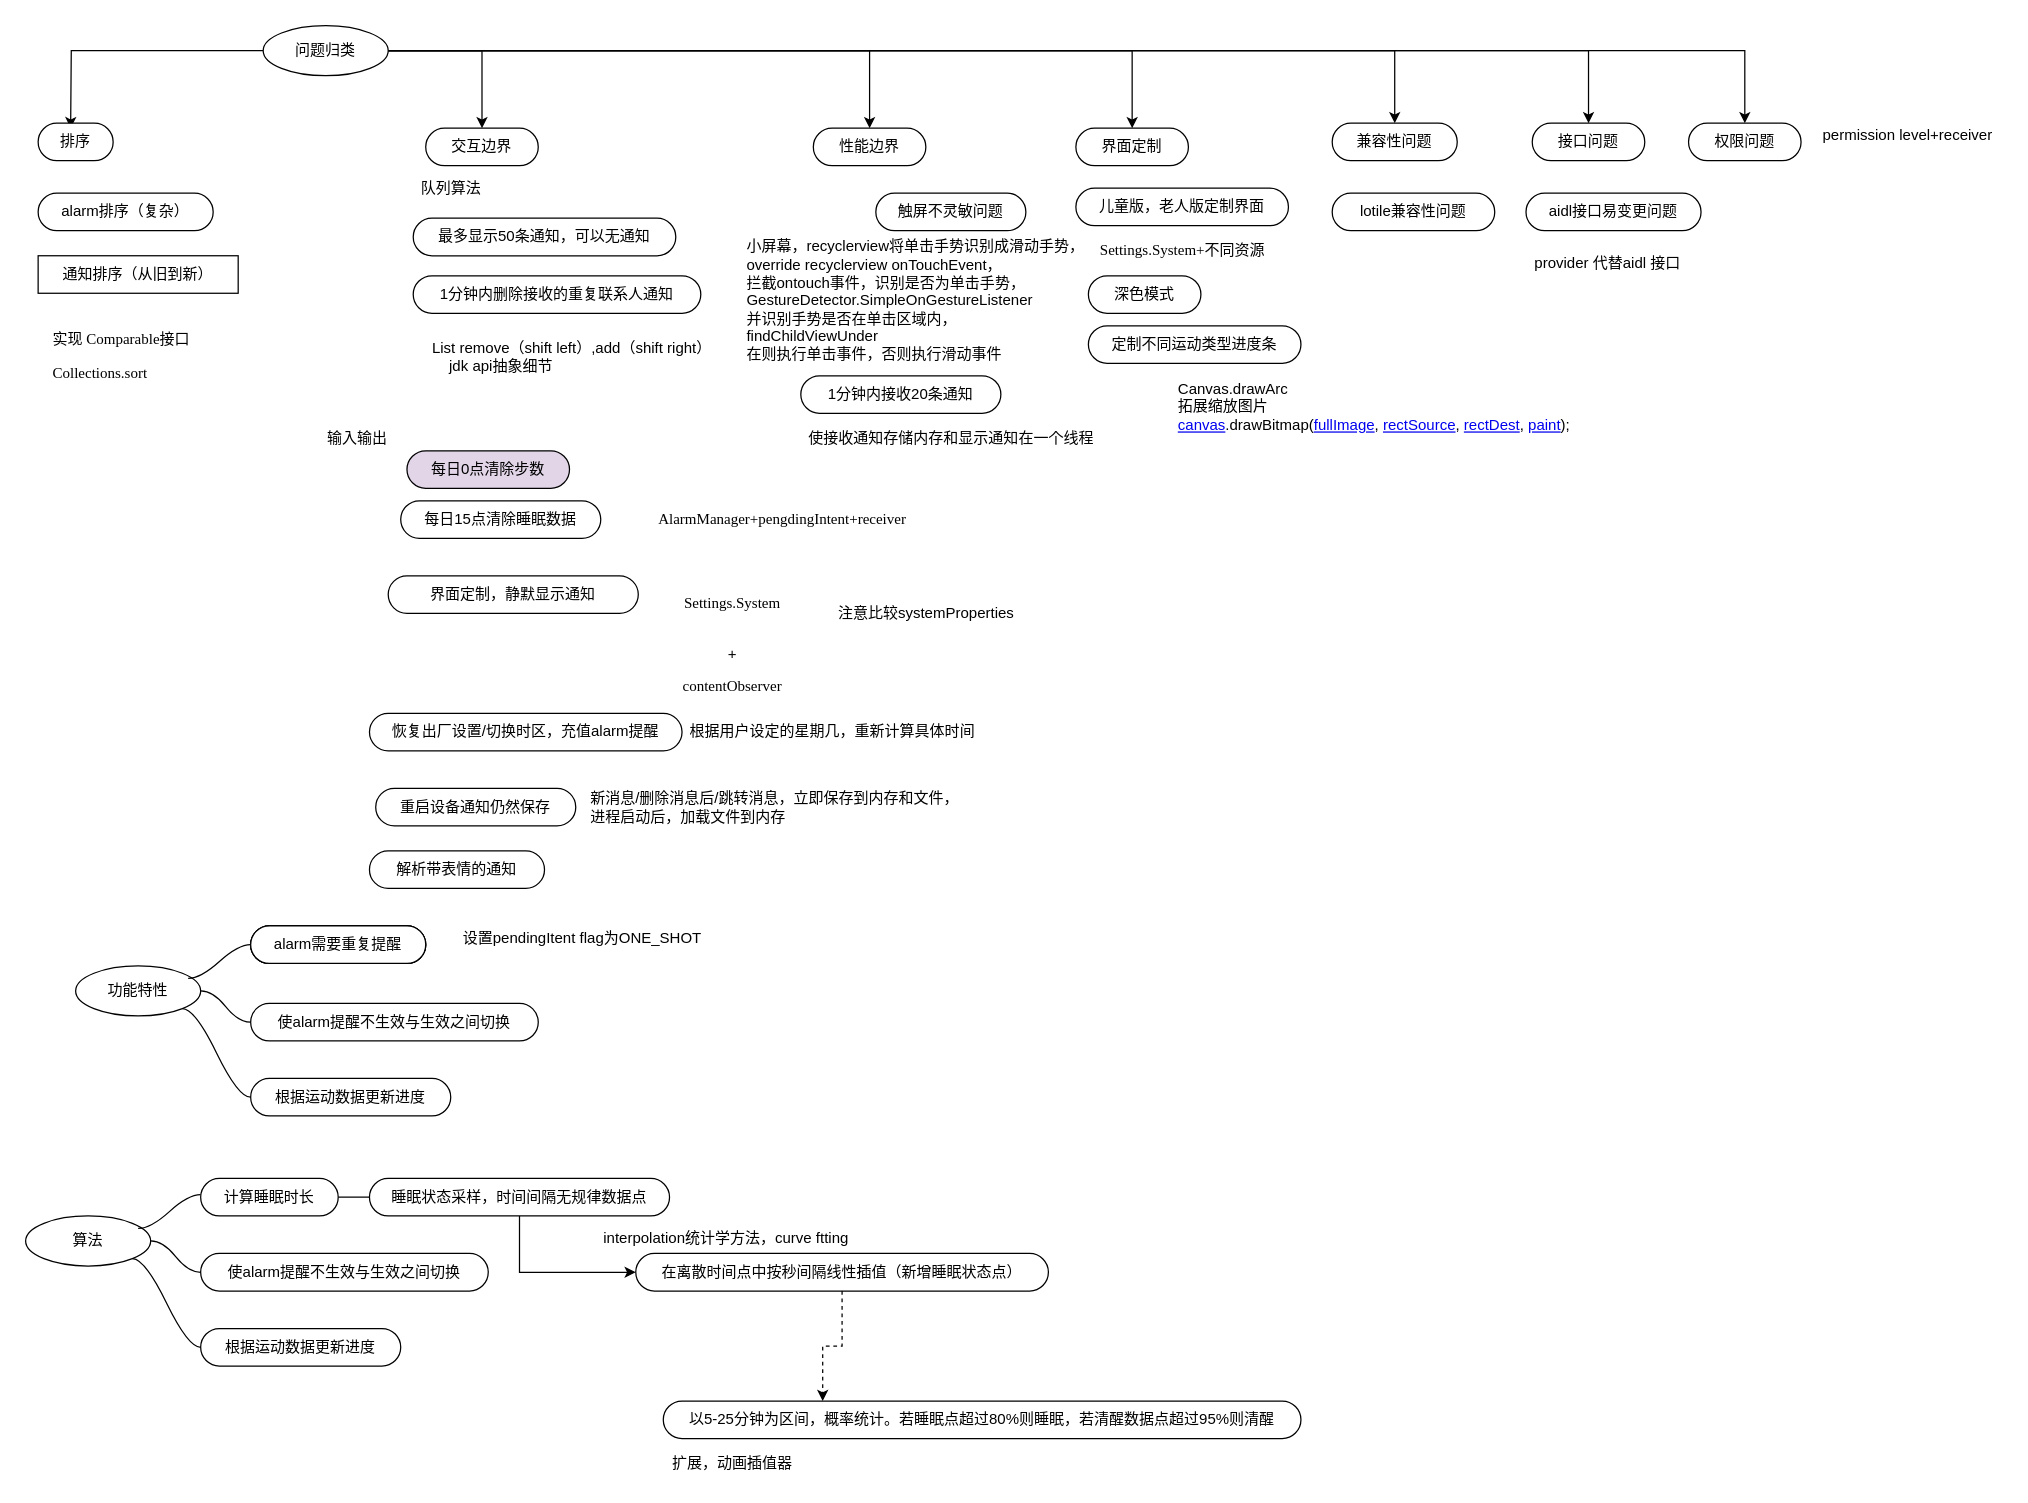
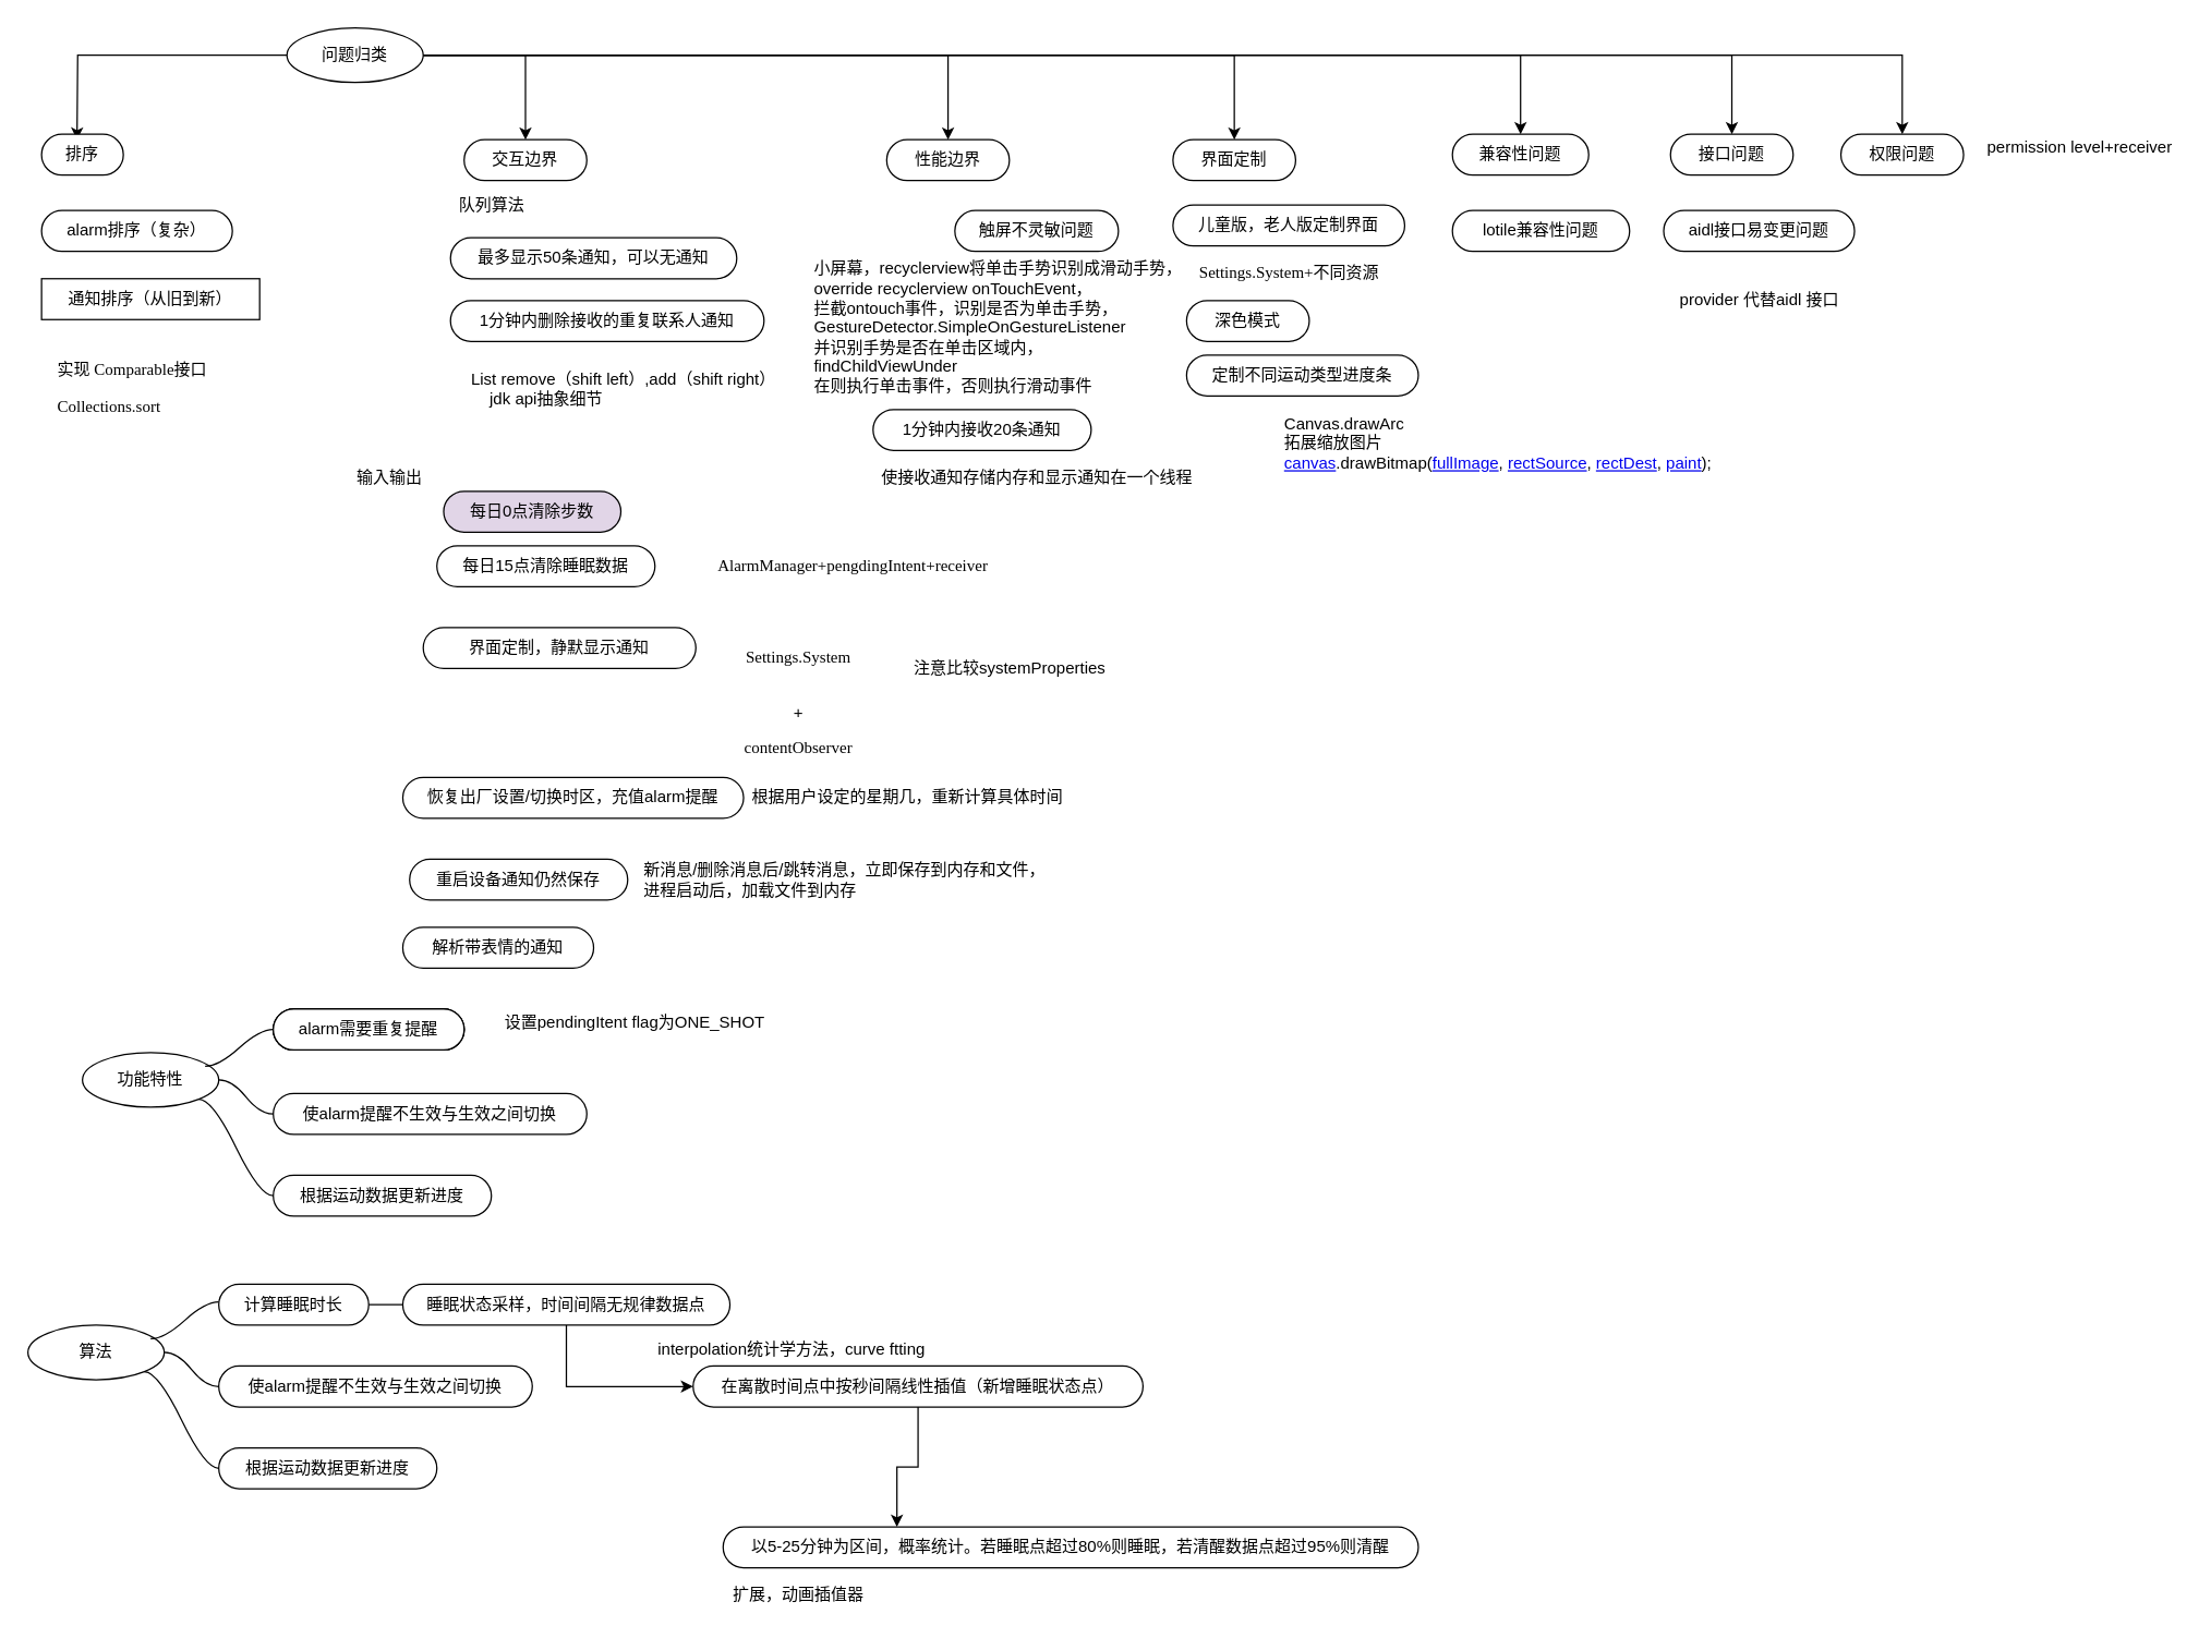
- <mxCell id="55" value="provider 代替aidl 接口" style="text;html=1;align=center;verticalAlign=middle;resizable=0;points=[];autosize=1;" parent="1" vertex="1"><mxGeometry x="1220" y="200" width="130" height="20" as="geometry" /></mxCell>
+ <mxCell id="55" value="provider 代替aidl 接口" style="text;html=1;align=center;verticalAlign=middle;resizable=0;points=[];autosize=1;" parent="1" vertex="1"><mxGeometry x="1225" y="210" width="130" height="20" as="geometry" /></mxCell>
- <mxCell id="71" style="edgeStyle=orthogonalEdgeStyle;rounded=0;orthogonalLoop=1;jettySize=auto;html=1;entryX=0.25;entryY=0;entryDx=0;entryDy=0;dashed=1;" parent="1" source="72" target="73" edge="1"><mxGeometry relative="1" as="geometry" /></mxCell>
+ <mxCell id="71" style="edgeStyle=orthogonalEdgeStyle;rounded=0;orthogonalLoop=1;jettySize=auto;html=1;entryX=0.25;entryY=0;entryDx=0;entryDy=0;" parent="1" source="72" target="73" edge="1"><mxGeometry relative="1" as="geometry" /></mxCell>
